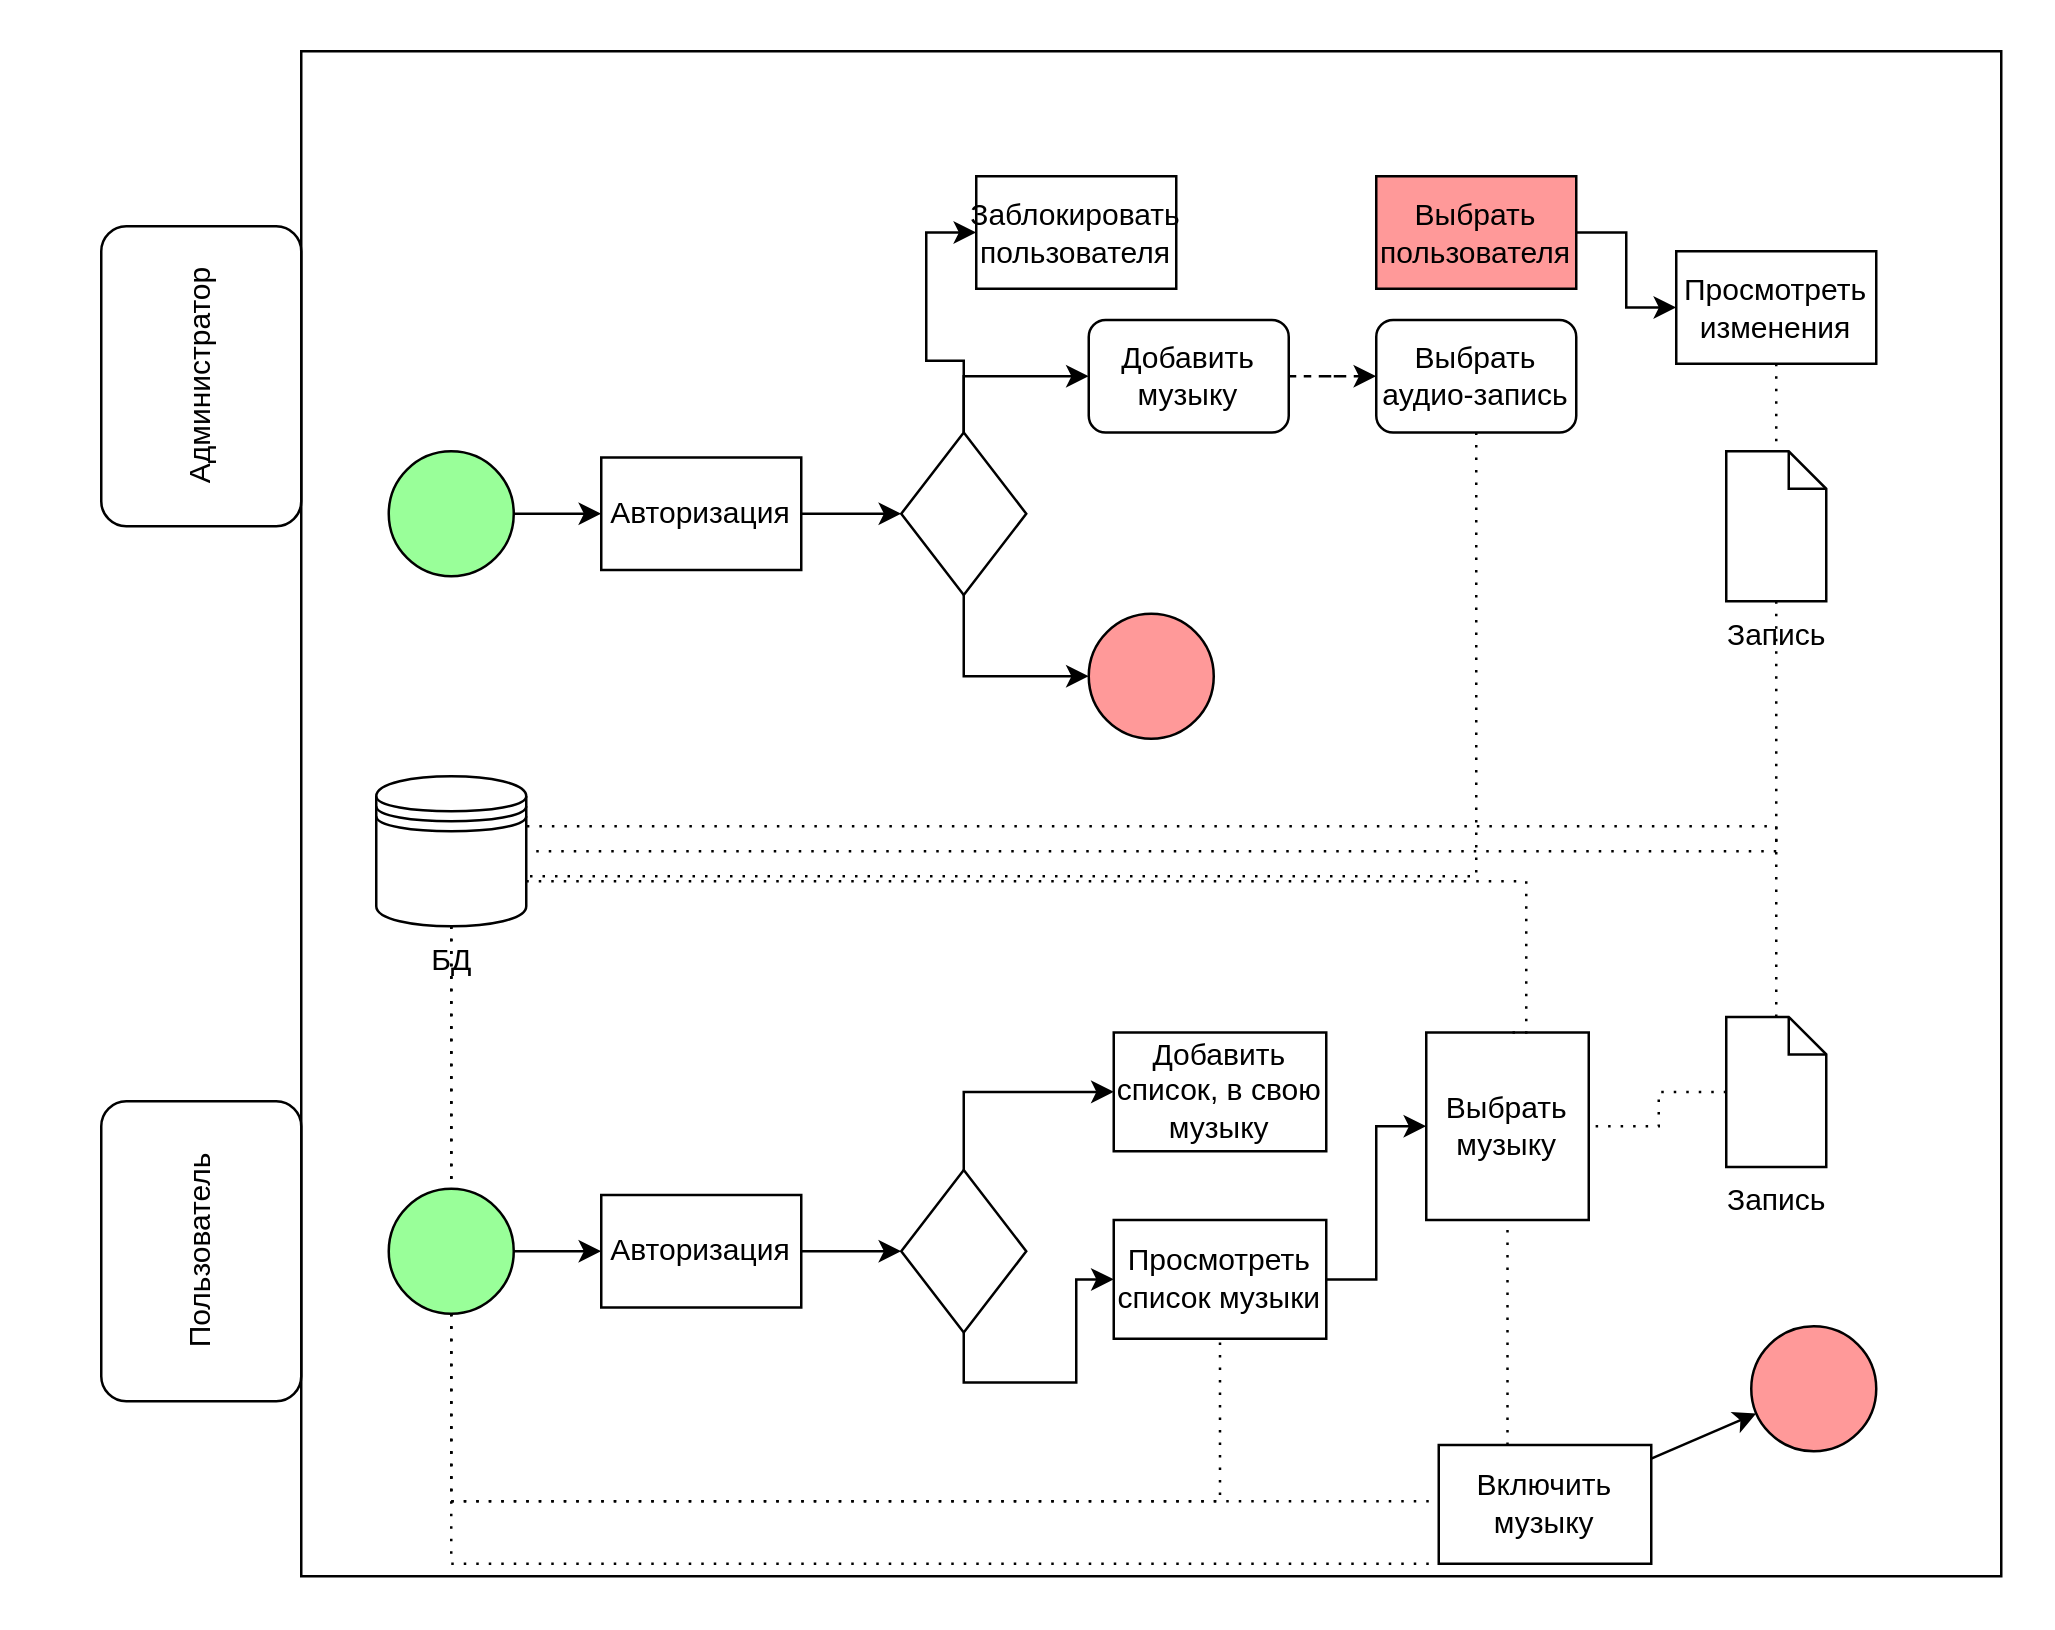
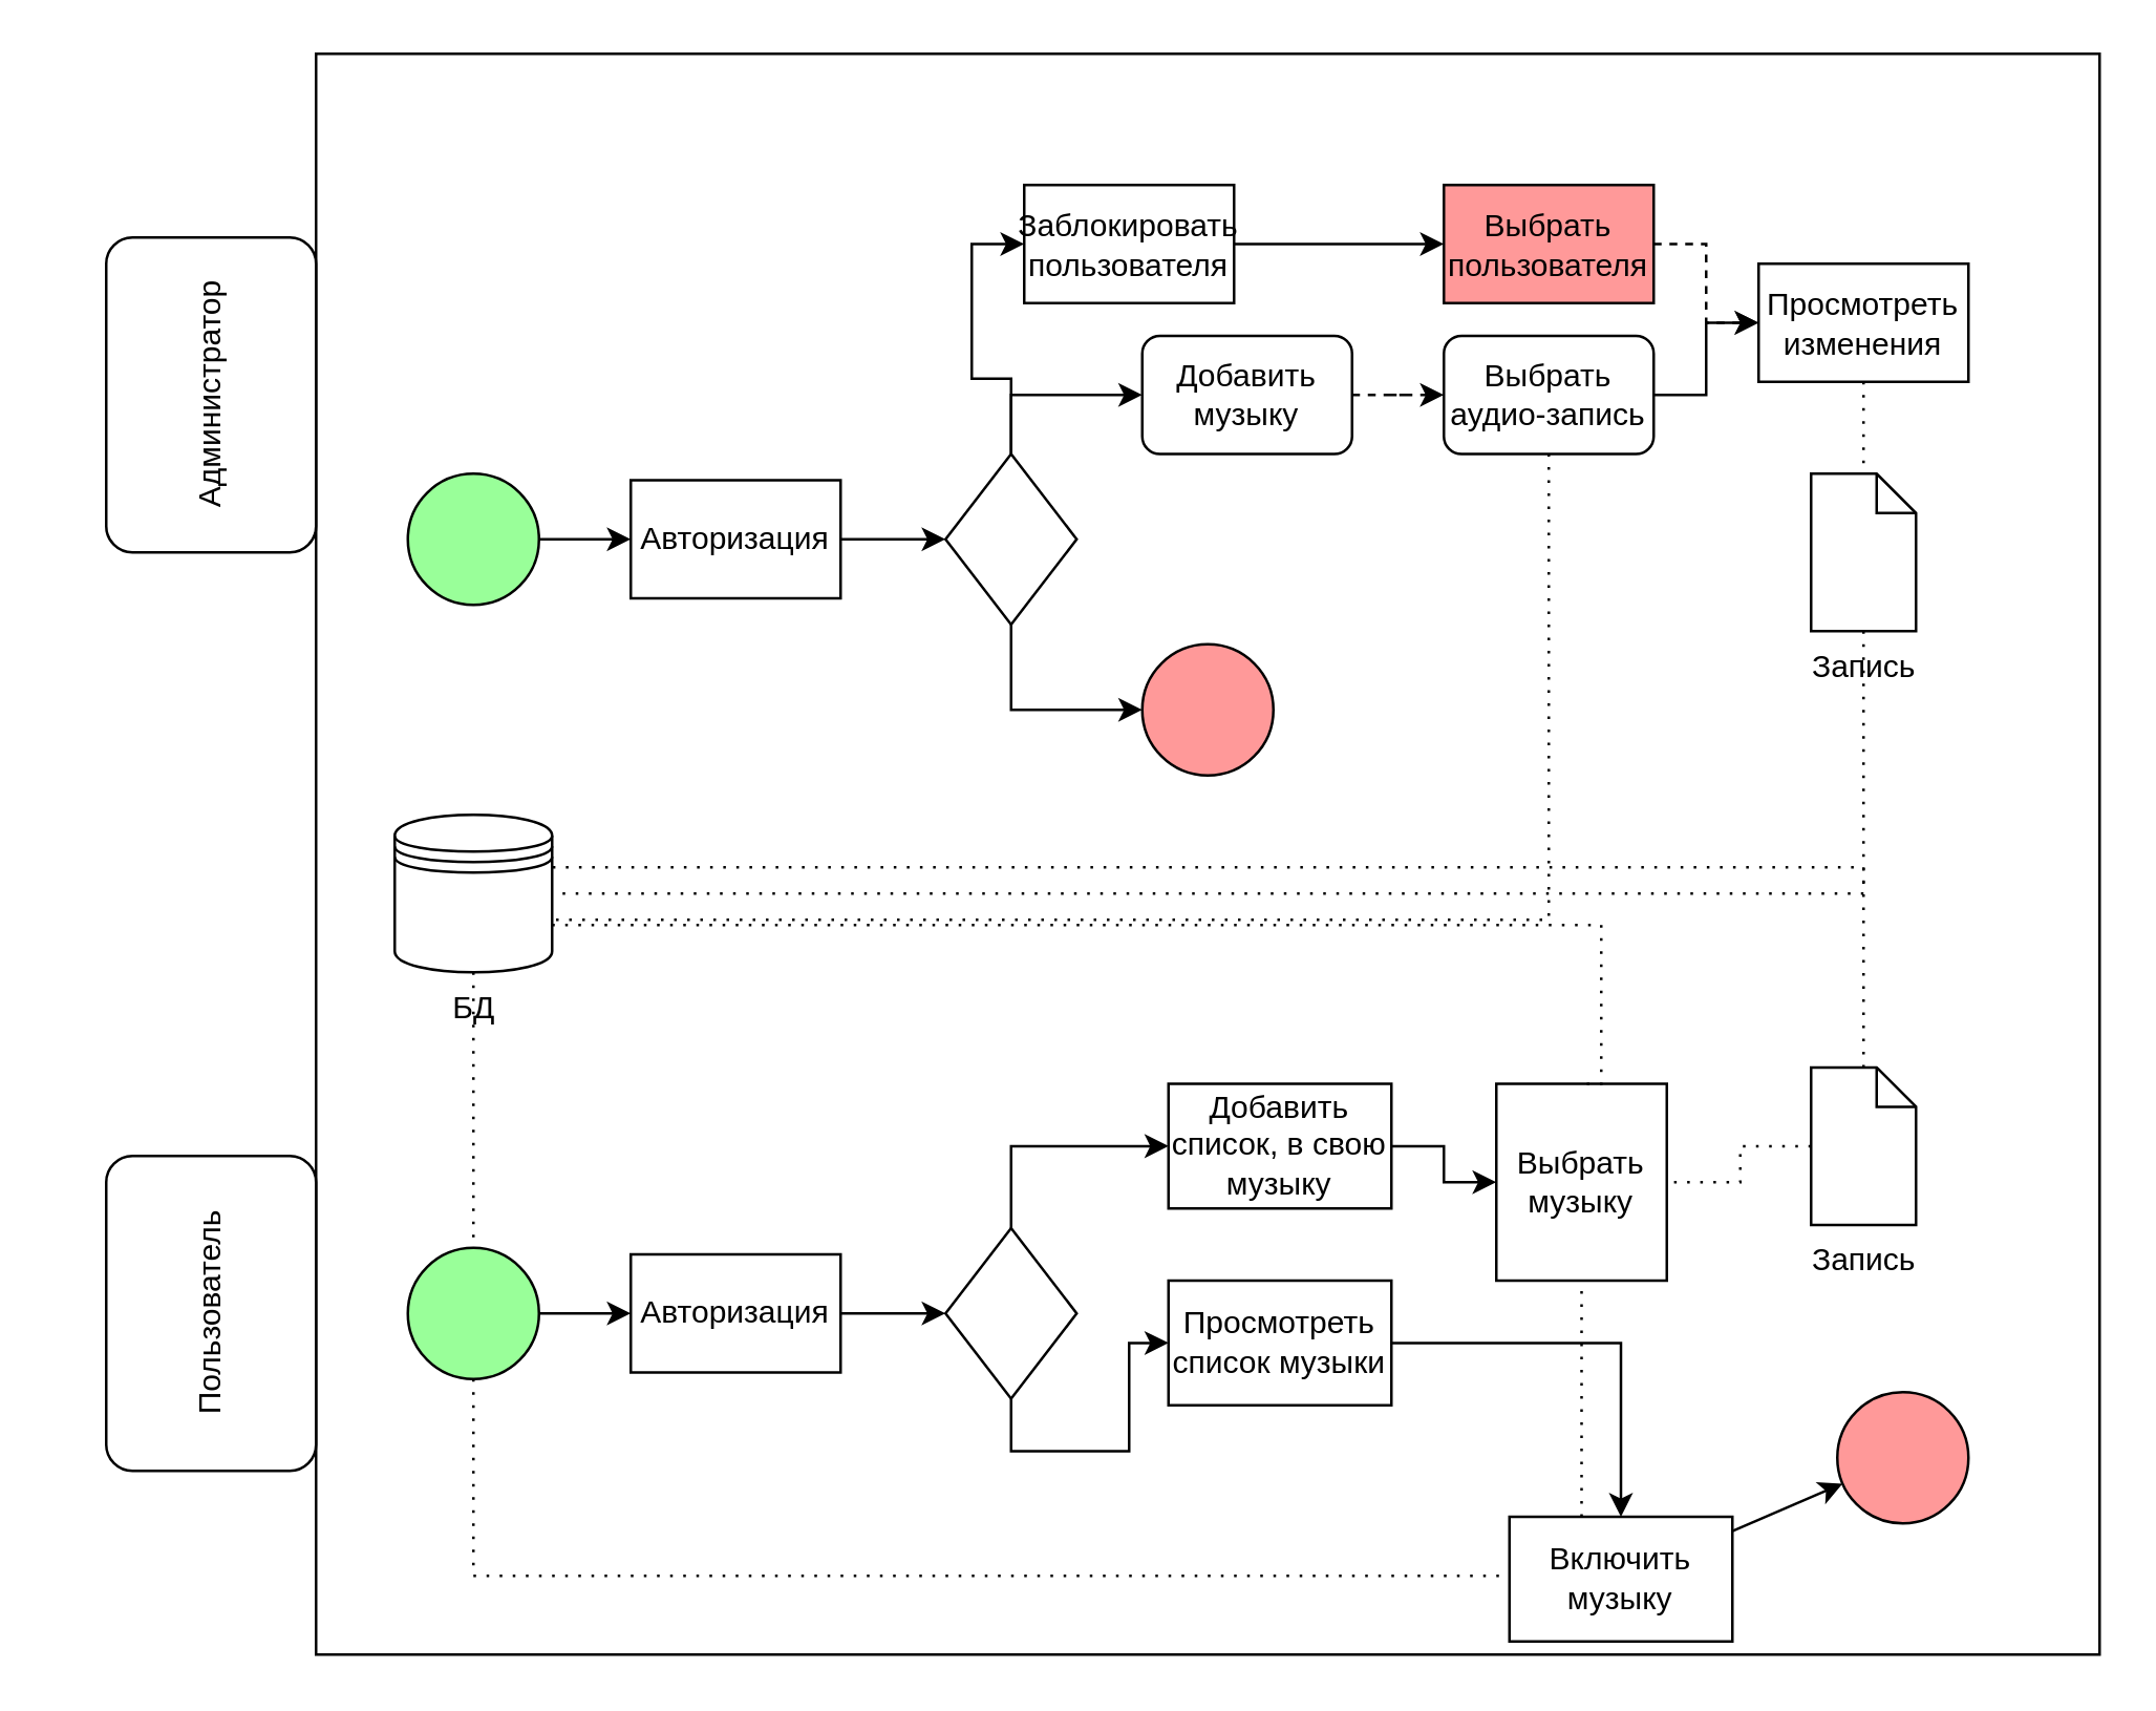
+ <mxCell id="17" style="edgeStyle=orthogonalEdgeStyle;rounded=0;orthogonalLoop=1;jettySize=auto;html=1;" edge="1" parent="1" source="18" target="22"><mxGeometry relative="1" as="geometry" /></mxCell>
- <mxCell id="21" style="edgeStyle=orthogonalEdgeStyle;rounded=0;orthogonalLoop=1;jettySize=auto;html=1;" edge="1" parent="1" source="22" target="23"><mxGeometry relative="1" as="geometry" /></mxCell>
+ <mxCell id="21" style="edgeStyle=orthogonalEdgeStyle;rounded=0;orthogonalLoop=1;jettySize=auto;html=1;dashed=1;" edge="1" parent="1" source="22" target="23"><mxGeometry relative="1" as="geometry" /></mxCell>
+ <mxCell id="19" style="edgeStyle=orthogonalEdgeStyle;rounded=0;orthogonalLoop=1;jettySize=auto;html=1;" edge="1" parent="1" source="20" target="23"><mxGeometry relative="1" as="geometry" /></mxCell>
+ <mxCell id="40" style="edgeStyle=orthogonalEdgeStyle;rounded=0;orthogonalLoop=1;jettySize=auto;html=1;" edge="1" parent="1" source="41" target="42"><mxGeometry relative="1" as="geometry" /></mxCell>
- <mxCell id="35" style="edgeStyle=orthogonalEdgeStyle;rounded=0;orthogonalLoop=1;jettySize=auto;html=1;" edge="1" parent="1" source="36" target="42"><mxGeometry relative="1" as="geometry" /></mxCell>
+ <mxCell id="35" style="edgeStyle=orthogonalEdgeStyle;rounded=0;orthogonalLoop=1;jettySize=auto;html=1;" edge="1" parent="1" source="36" target="45"><mxGeometry relative="1" as="geometry" /></mxCell>
- <mxCell id="38" value="" style="edgeStyle=elbowEdgeStyle;fontSize=12;html=1;endFill=0;startFill=0;endSize=6;startSize=6;dashed=1;dashPattern=1 4;endArrow=none;startArrow=none;rounded=0;exitX=0.5;exitY=1;exitDx=0;exitDy=0;entryX=0.5;entryY=1;entryDx=0;entryDy=0;" edge="1" parent="1" source="3" target="36"><mxGeometry width="160" relative="1" as="geometry"><mxPoint x="190" y="320" as="sourcePoint" /><mxPoint x="600" y="80" as="targetPoint" /><Array as="points"><mxPoint x="330" y="600" /></Array></mxGeometry></mxCell>
- <mxCell id="39" value="" style="edgeStyle=elbowEdgeStyle;fontSize=12;html=1;endFill=0;startFill=0;endSize=6;startSize=6;dashed=1;dashPattern=1 4;endArrow=none;startArrow=none;rounded=0;exitX=0.5;exitY=1;exitDx=0;exitDy=0;entryX=0.5;entryY=1;entryDx=0;entryDy=0;" edge="1" parent="1" source="3" target="45"><mxGeometry width="160" relative="1" as="geometry"><mxPoint x="190" y="380" as="sourcePoint" /><mxPoint x="498" y="590" as="targetPoint" /><Array as="points"><mxPoint x="180" y="600" /></Array></mxGeometry></mxCell>
